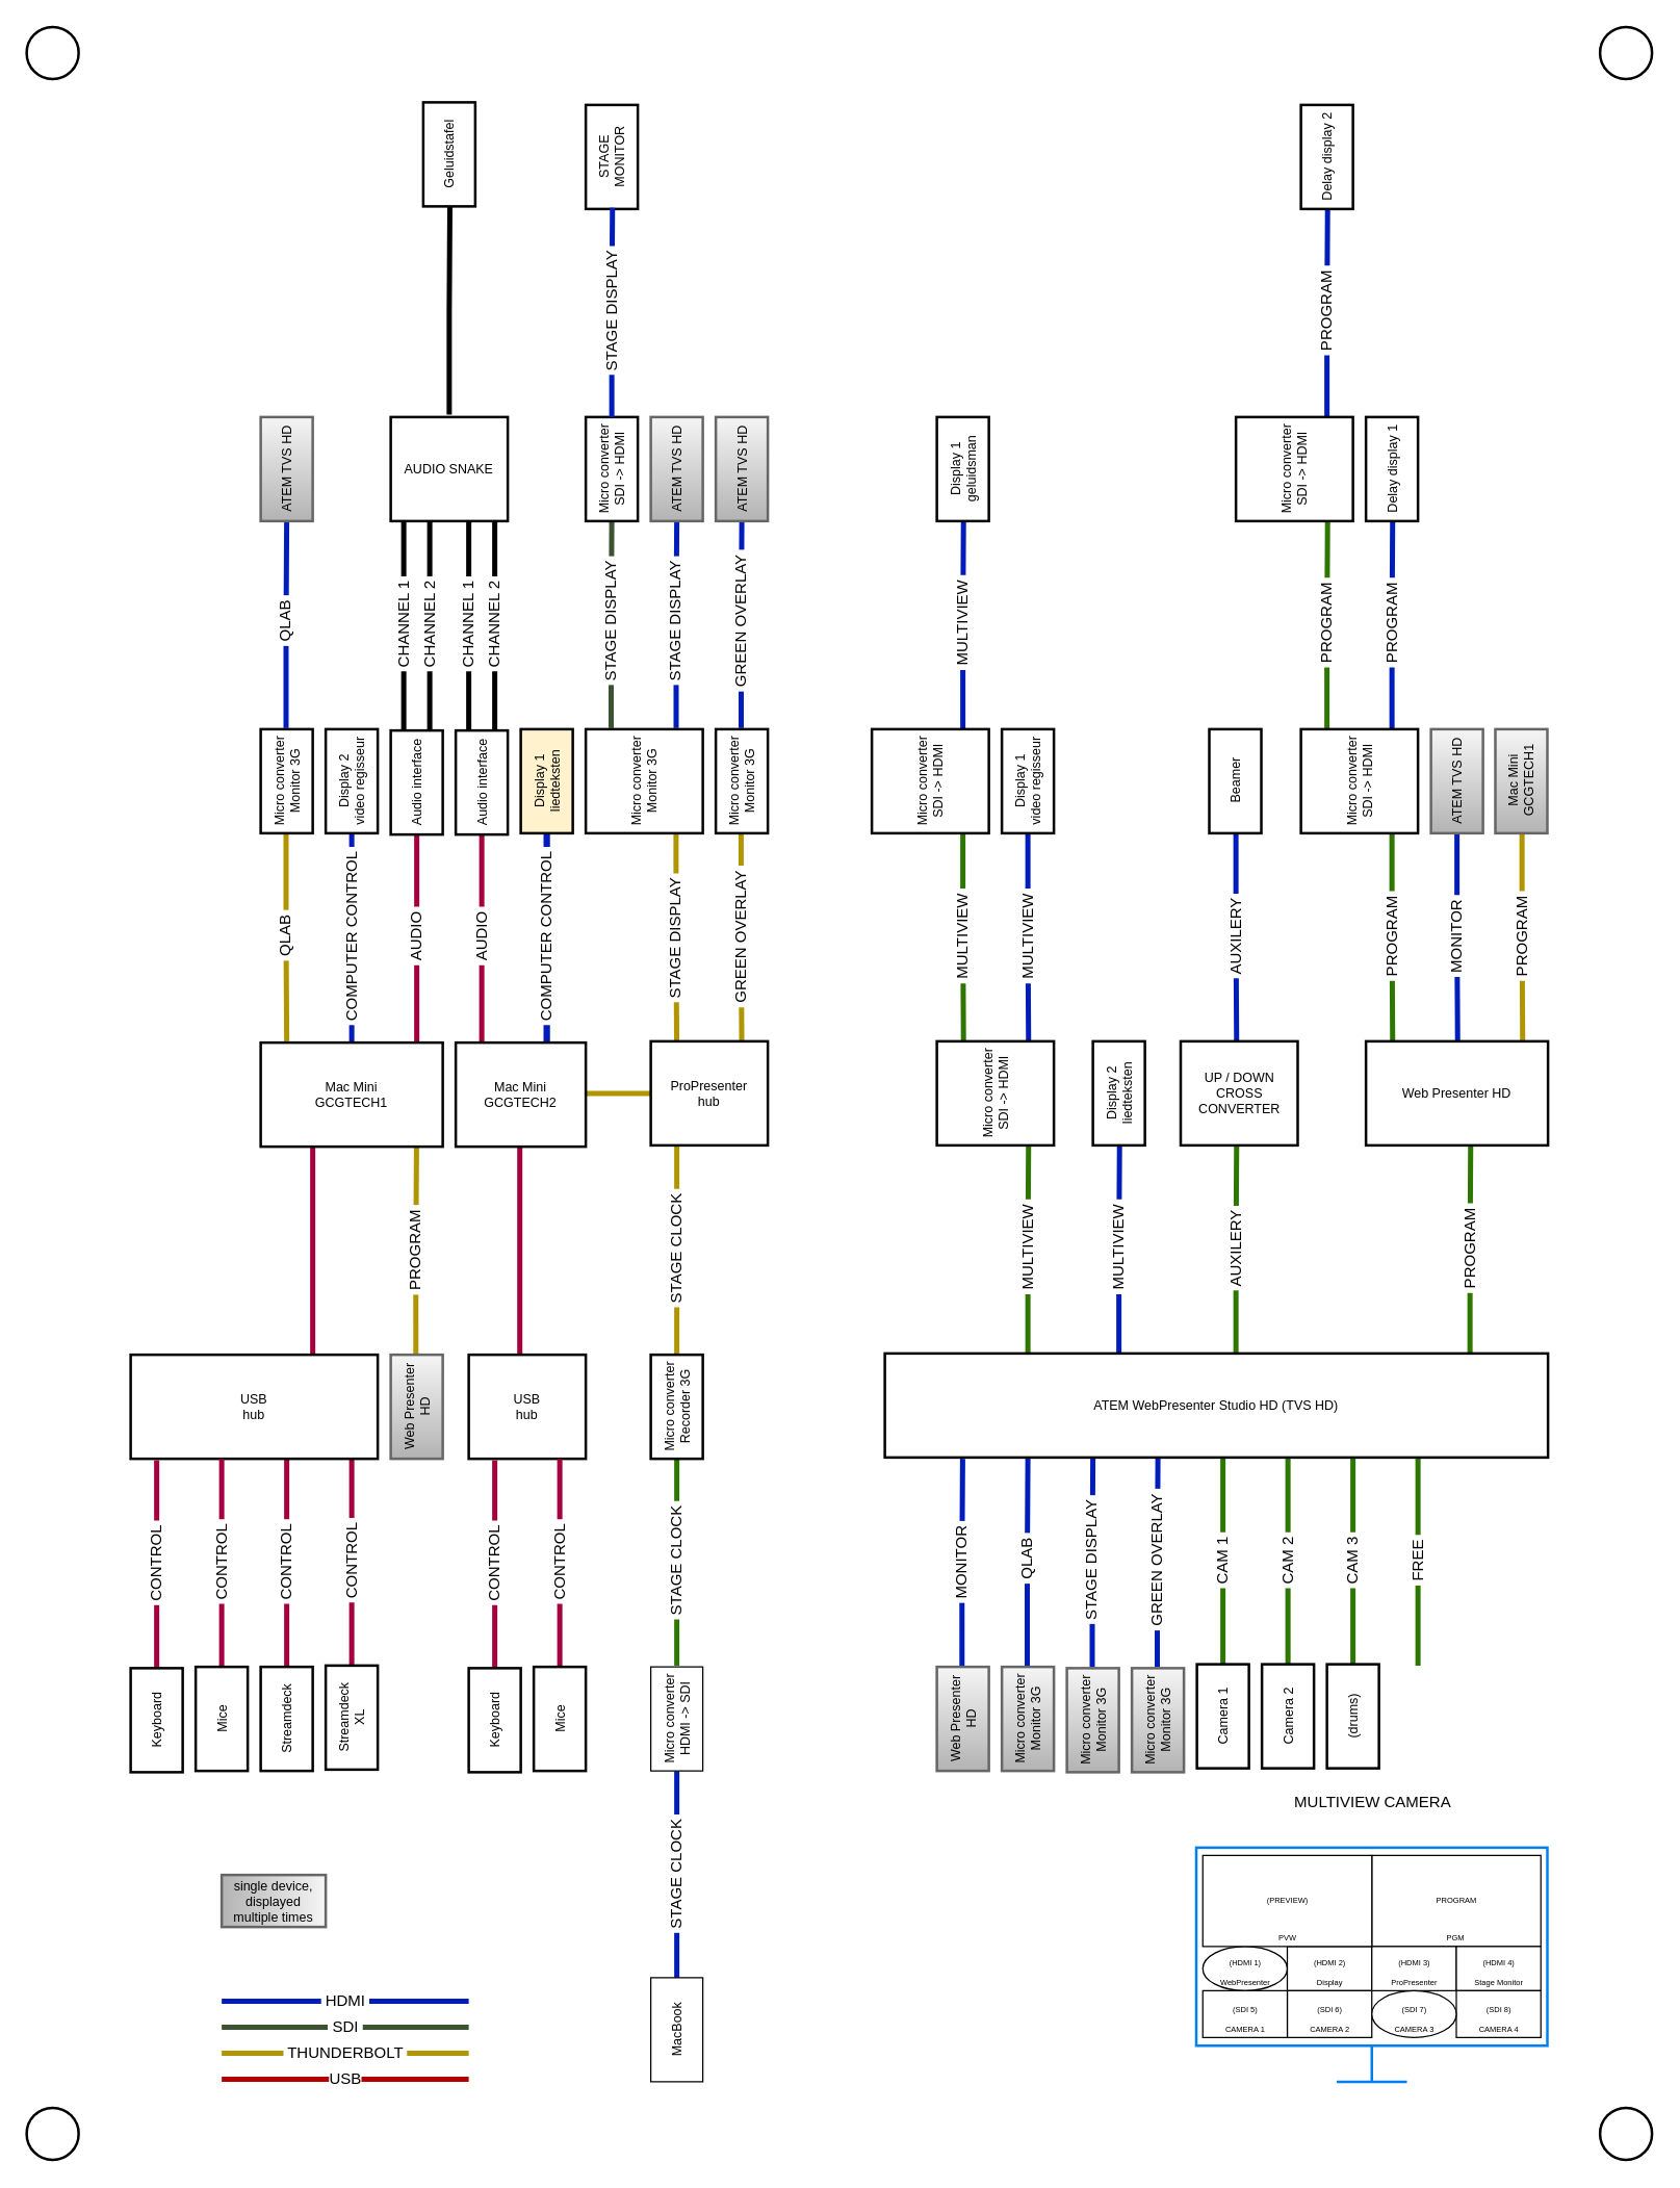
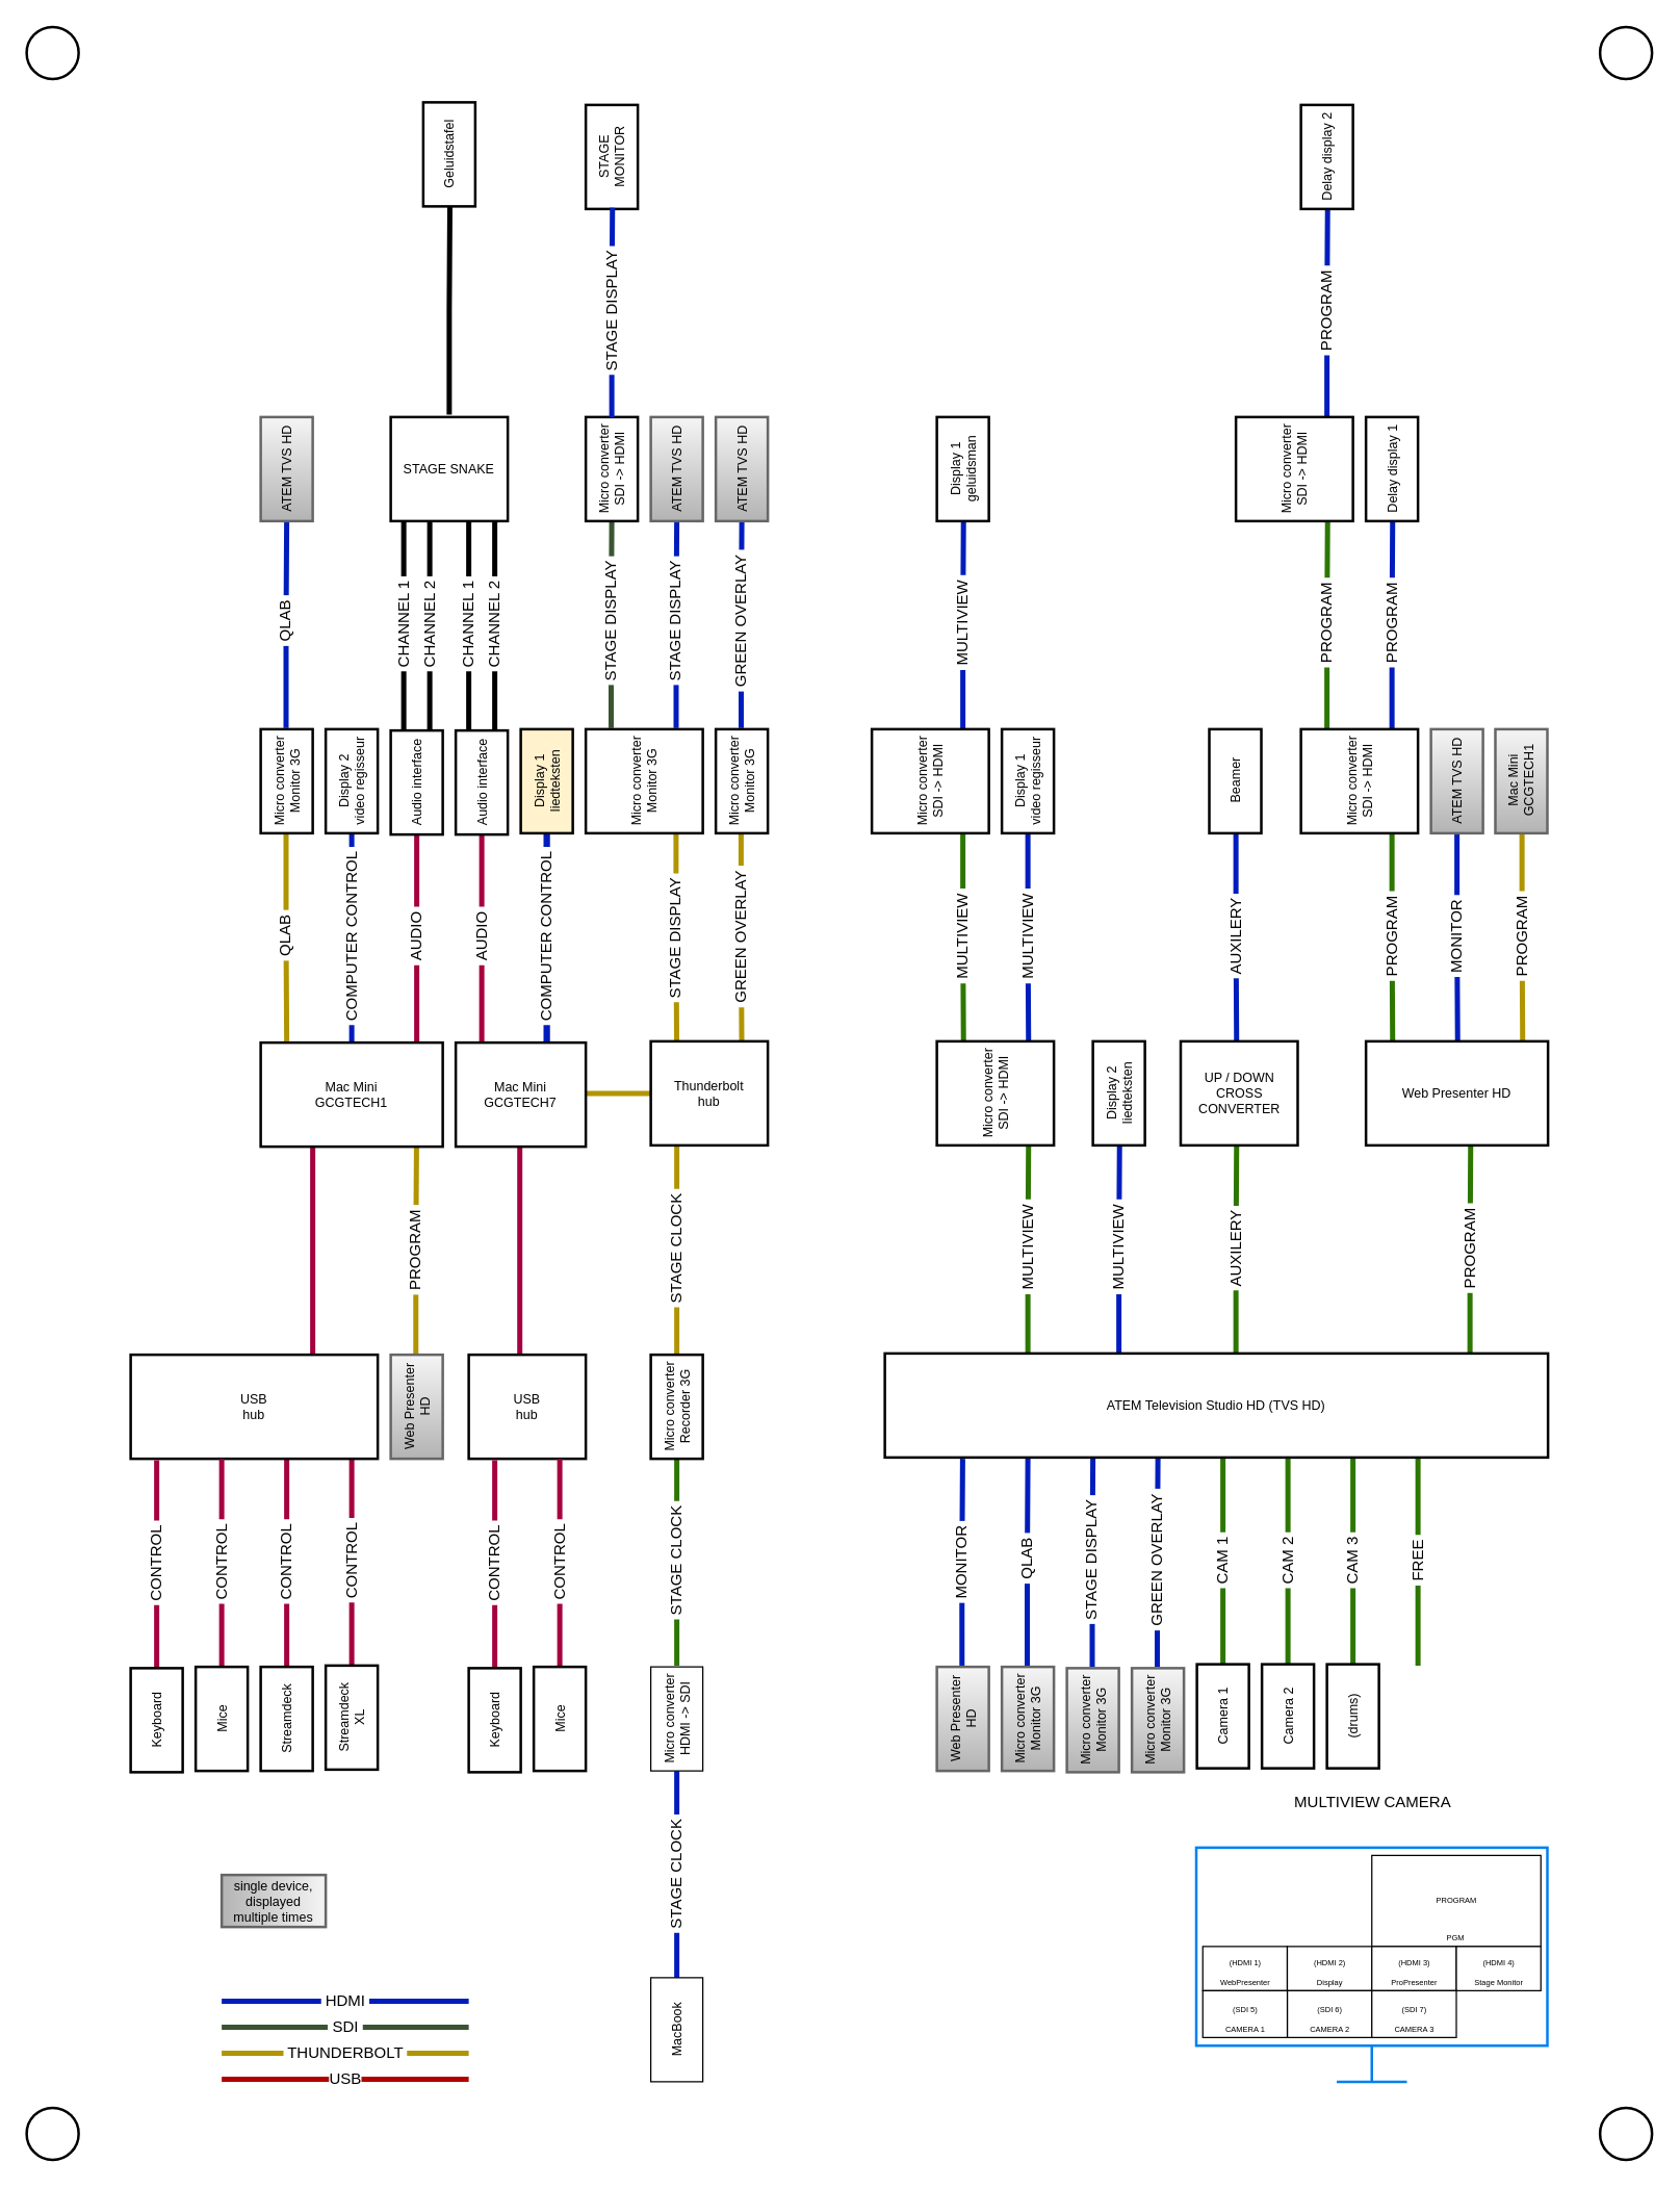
- <mxCell id="86" value="AUDIO SNAKE" style="rounded=0;whiteSpace=wrap;html=1;hachureGap=4;fontSize=10;connectable=0;horizontal=1;strokeWidth=2;" parent="1" vertex="1"><mxGeometry x="300" y="320" width="90" height="80" as="geometry" /></mxCell>
+ <mxCell id="86" value="STAGE SNAKE" style="rounded=0;whiteSpace=wrap;html=1;hachureGap=4;fontSize=10;connectable=0;horizontal=1;strokeWidth=2;" parent="1" vertex="1"><mxGeometry x="300" y="320" width="90" height="80" as="geometry" /></mxCell>
- <mxCell id="64" value="ProPresenter&lt;br&gt;hub" style="rounded=0;whiteSpace=wrap;html=1;hachureGap=4;fontSize=10;connectable=0;horizontal=1;strokeWidth=2;" parent="1" vertex="1"><mxGeometry x="500" y="800" width="90" height="80" as="geometry" /></mxCell>
+ <mxCell id="64" value="Thunderbolt&lt;br&gt;hub" style="rounded=0;whiteSpace=wrap;html=1;hachureGap=4;fontSize=10;connectable=0;horizontal=1;strokeWidth=2;" parent="1" vertex="1"><mxGeometry x="500" y="800" width="90" height="80" as="geometry" /></mxCell>
- <mxCell id="52" value="Mac Mini &lt;br&gt;GCGTECH2" style="rounded=0;whiteSpace=wrap;html=1;hachureGap=4;fontSize=10;connectable=0;strokeWidth=2;" parent="1" vertex="1"><mxGeometry x="350" y="801" width="100" height="80" as="geometry" /></mxCell>
+ <mxCell id="52" value="Mac Mini &lt;br&gt;GCGTECH7" style="rounded=0;whiteSpace=wrap;html=1;hachureGap=4;fontSize=10;connectable=0;strokeWidth=2;" parent="1" vertex="1"><mxGeometry x="350" y="801" width="100" height="80" as="geometry" /></mxCell>
- <mxCell id="49" value="ATEM WebPresenter Studio HD (TVS HD)" style="rounded=0;whiteSpace=wrap;html=1;hachureGap=4;fontSize=10;connectable=0;strokeWidth=2;" parent="1" vertex="1"><mxGeometry x="680" y="1040" width="510" height="80" as="geometry" /></mxCell>
+ <mxCell id="49" value="ATEM Television Studio HD (TVS HD)" style="rounded=0;whiteSpace=wrap;html=1;hachureGap=4;fontSize=10;connectable=0;strokeWidth=2;" parent="1" vertex="1"><mxGeometry x="680" y="1040" width="510" height="80" as="geometry" /></mxCell>
- <mxCell id="78" value="(PREVIEW)&lt;br&gt;&lt;br&gt;&lt;br&gt;&lt;br&gt;PVW" style="rounded=0;whiteSpace=wrap;html=1;fontSize=6;verticalAlign=bottom;" parent="1" vertex="1"><mxGeometry x="924.5" y="1426" width="130" height="70" as="geometry" /></mxCell>
- <mxCell id="69" value="(HDMI 1)&lt;br&gt;&lt;br&gt;WebPresenter" style="ellipse;whiteSpace=wrap;html=1;fontSize=6;verticalAlign=bottom;" parent="1" vertex="1"><mxGeometry x="924.5" y="1496" width="65" height="34" as="geometry" /></mxCell>
+ <mxCell id="69" value="(HDMI 1)&lt;br&gt;&lt;br&gt;WebPresenter" style="rounded=0;whiteSpace=wrap;html=1;fontSize=6;verticalAlign=bottom;" parent="1" vertex="1"><mxGeometry x="924.5" y="1496" width="65" height="34" as="geometry" /></mxCell>
- <mxCell id="76" value="(SDI 7)&lt;br&gt;&lt;br&gt;CAMERA 3" style="ellipse;whiteSpace=wrap;html=1;fontSize=6;verticalAlign=bottom;" parent="1" vertex="1"><mxGeometry x="1054.5" y="1530" width="65" height="36" as="geometry" /></mxCell>
+ <mxCell id="76" value="(SDI 7)&lt;br&gt;&lt;br&gt;CAMERA 3" style="rounded=0;whiteSpace=wrap;html=1;fontSize=6;verticalAlign=bottom;" parent="1" vertex="1"><mxGeometry x="1054.5" y="1530" width="65" height="36" as="geometry" /></mxCell>
- <mxCell id="75" value="(SDI 8)&lt;br&gt;&lt;br&gt;CAMERA 4" style="rounded=0;whiteSpace=wrap;html=1;fontSize=6;verticalAlign=bottom;" parent="1" vertex="1"><mxGeometry x="1119.5" y="1530" width="65" height="36" as="geometry" /></mxCell>
